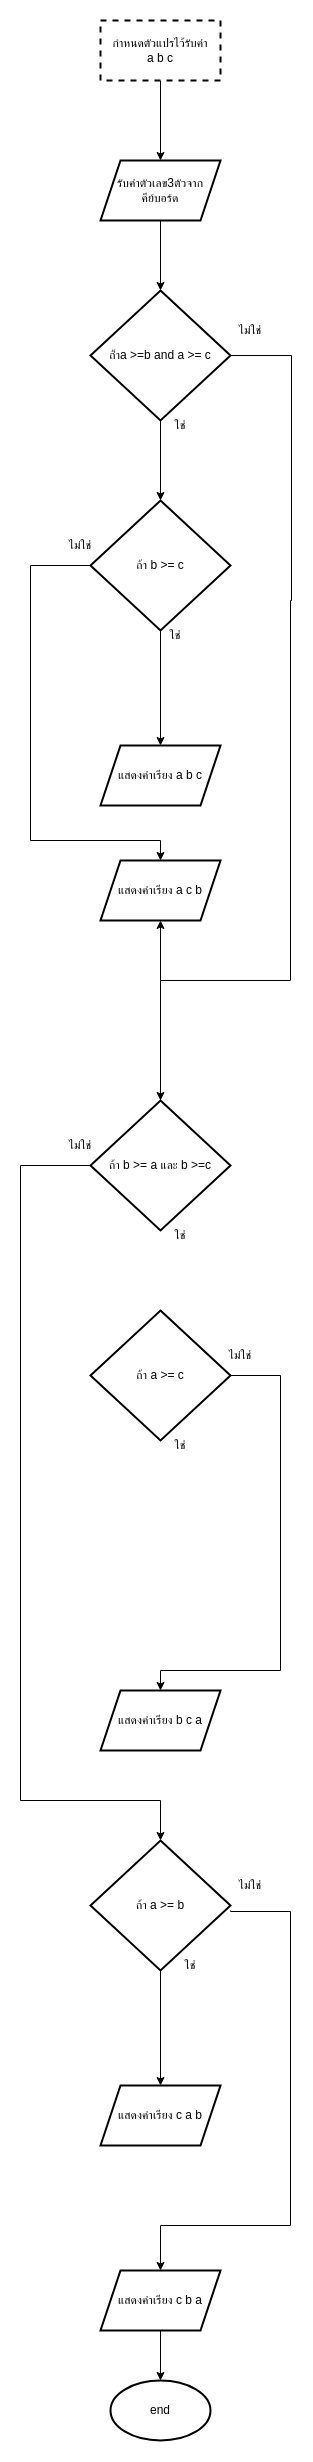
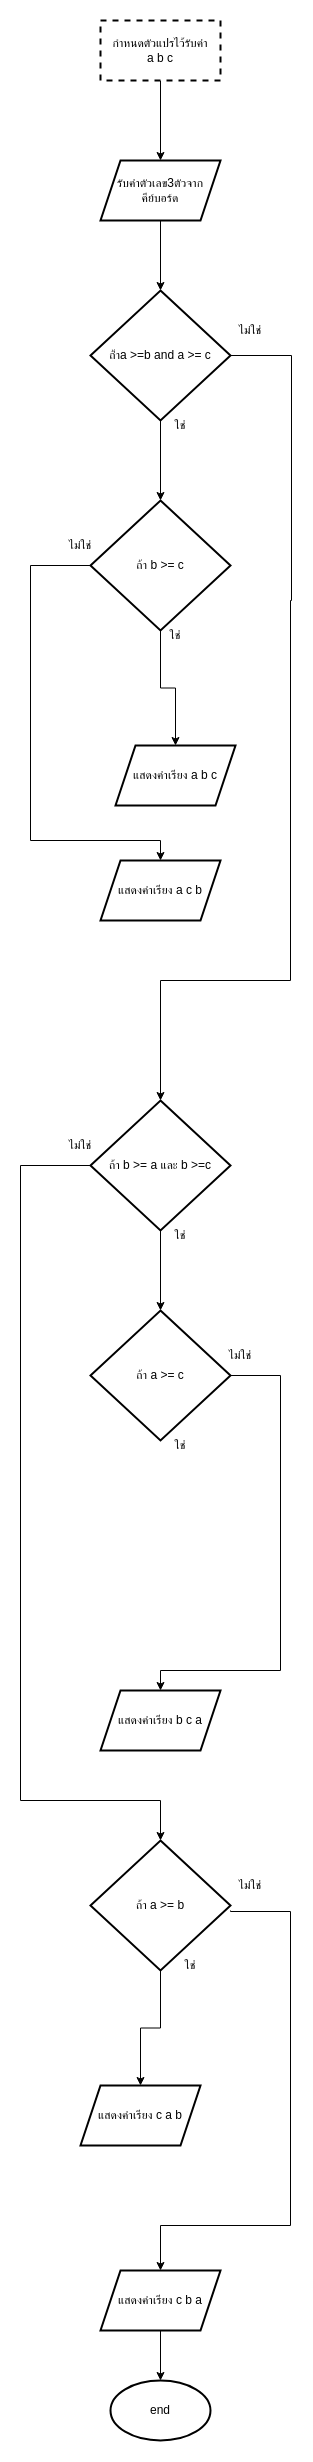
- <mxCell id="12" value="แสดงค่าเรียง a b c" style="shape=parallelogram;perimeter=parallelogramPerimeter;whiteSpace=wrap;html=1;fixedSize=1;strokeWidth=2;" vertex="1" parent="1"><mxGeometry x="100" y="745" width="120" height="60" as="geometry" /></mxCell>
+ <mxCell id="12" value="แสดงค่าเรียง a b c" style="shape=parallelogram;perimeter=parallelogramPerimeter;whiteSpace=wrap;html=1;fixedSize=1;strokeWidth=2;" vertex="1" parent="1"><mxGeometry x="115" y="745" width="120" height="60" as="geometry" /></mxCell>
- <mxCell id="18" value="" style="edgeStyle=orthogonalEdgeStyle;rounded=0;orthogonalLoop=1;jettySize=auto;html=1;" edge="1" parent="1" source="20" target="17"><mxGeometry relative="1" as="geometry" /></mxCell>
+ <mxCell id="18" value="" style="edgeStyle=orthogonalEdgeStyle;rounded=0;orthogonalLoop=1;jettySize=auto;html=1;" edge="1" parent="1" source="20" target="22"><mxGeometry relative="1" as="geometry" /></mxCell>
- <mxCell id="33" value="แสดงค่าเรียง c a b" style="shape=parallelogram;perimeter=parallelogramPerimeter;whiteSpace=wrap;html=1;fixedSize=1;strokeWidth=2;" vertex="1" parent="1"><mxGeometry x="100" y="2085" width="120" height="60" as="geometry" /></mxCell>
+ <mxCell id="33" value="แสดงค่าเรียง c a b" style="shape=parallelogram;perimeter=parallelogramPerimeter;whiteSpace=wrap;html=1;fixedSize=1;strokeWidth=2;" vertex="1" parent="1"><mxGeometry x="80" y="2085" width="120" height="60" as="geometry" /></mxCell>
